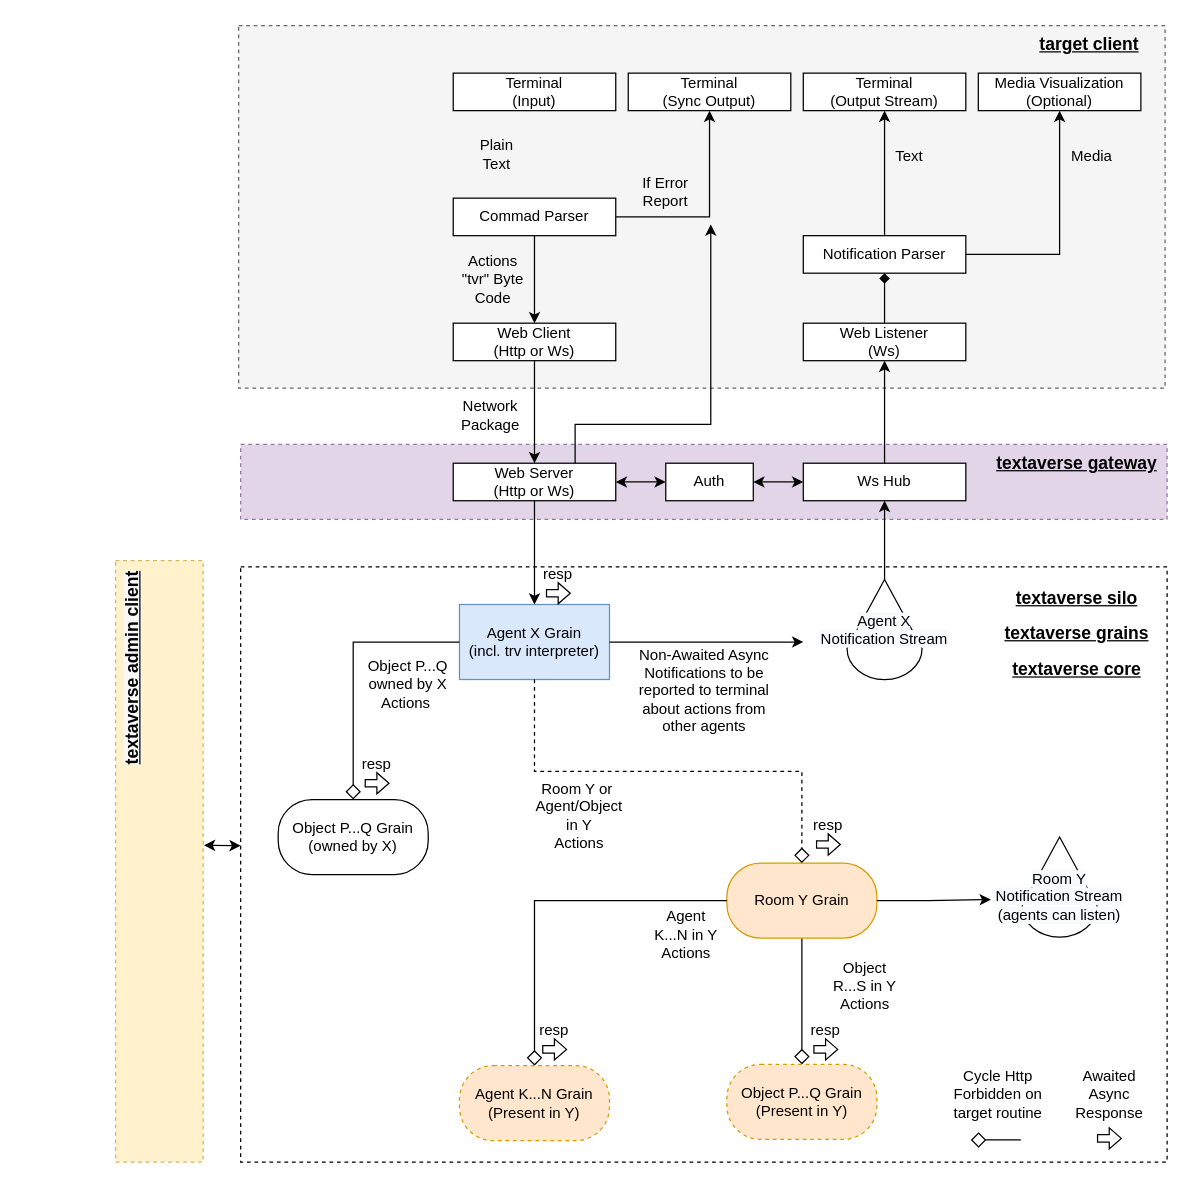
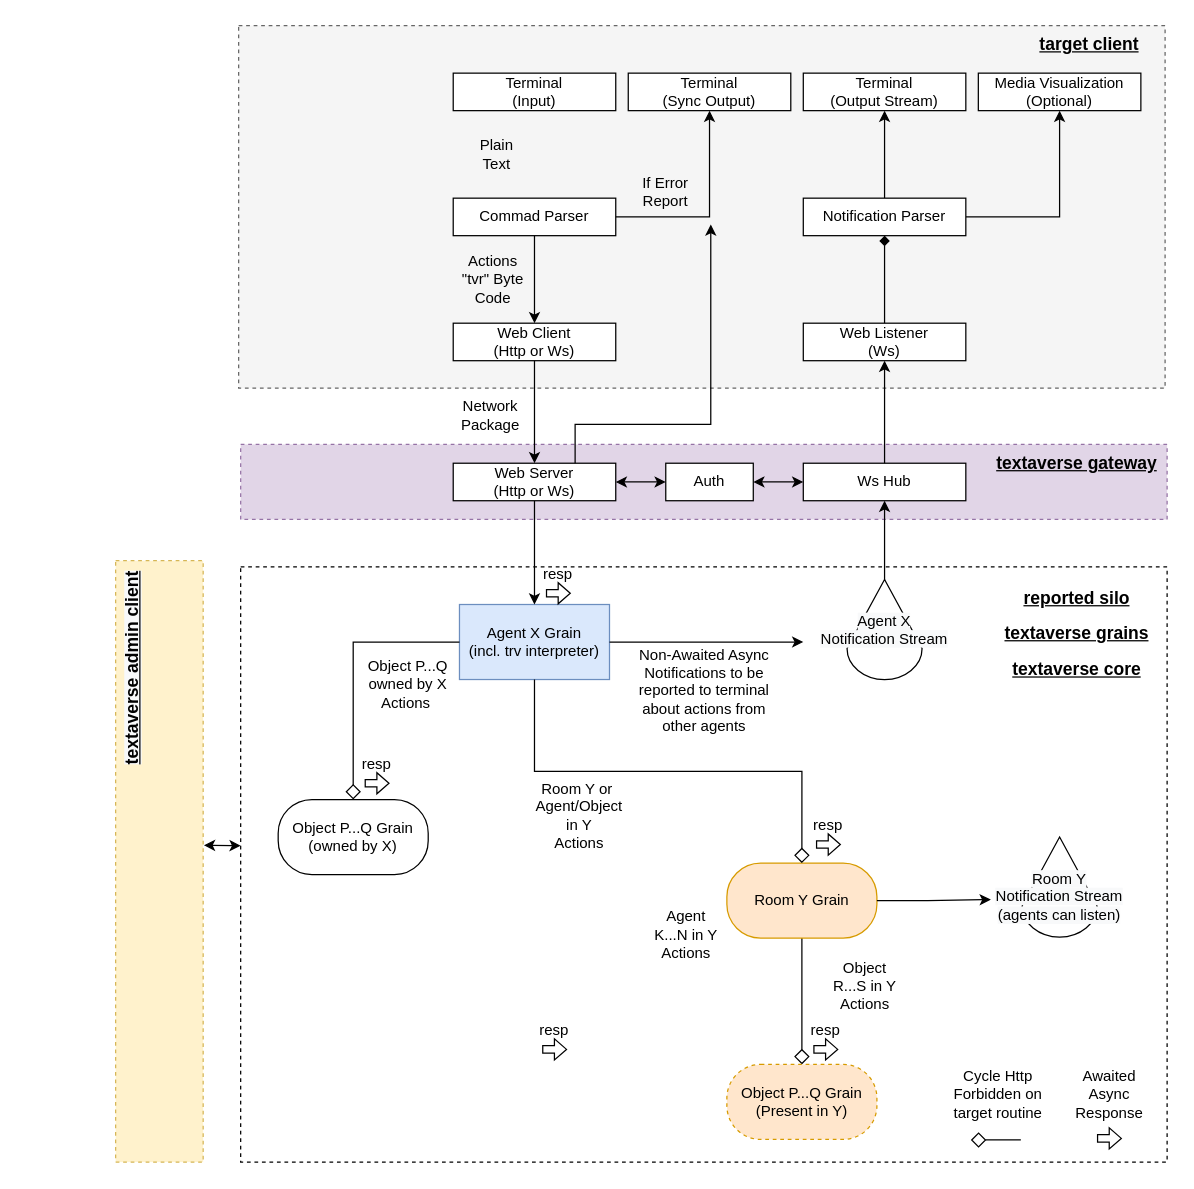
- <mxCell id="44" value="Text" style="text;html=1;strokeColor=none;fillColor=none;align=center;verticalAlign=middle;whiteSpace=wrap;rounded=0;" parent="1" vertex="1"><mxGeometry x="697" y="110" width="60" height="30" as="geometry" /></mxCell>
- <mxCell id="45" value="Media" style="text;html=1;strokeColor=none;fillColor=none;align=center;verticalAlign=middle;whiteSpace=wrap;rounded=0;" parent="1" vertex="1"><mxGeometry x="843" y="110" width="60" height="30" as="geometry" /></mxCell>
- <mxCell id="42" value="Notification Parser" style="rounded=0;whiteSpace=wrap;html=1;" parent="1" vertex="1"><mxGeometry x="642" y="188" width="130" height="30" as="geometry" /></mxCell>
+ <mxCell id="42" value="Notification Parser" style="rounded=0;whiteSpace=wrap;html=1;" parent="1" vertex="1"><mxGeometry x="642" y="158" width="130" height="30" as="geometry" /></mxCell>
- <mxCell id="54" value="&lt;b&gt;&lt;font style=&quot;font-size: 14px&quot;&gt;&lt;u&gt;textaverse silo&lt;/u&gt;&lt;/font&gt;&lt;/b&gt;" style="text;html=1;strokeColor=none;fillColor=none;align=center;verticalAlign=middle;whiteSpace=wrap;rounded=0;" parent="1" vertex="1"><mxGeometry x="792" y="463" width="138" height="30" as="geometry" /></mxCell>
+ <mxCell id="54" value="&lt;b&gt;&lt;font style=&quot;font-size: 14px&quot;&gt;&lt;u&gt;reported silo&lt;/u&gt;&lt;/font&gt;&lt;/b&gt;" style="text;html=1;strokeColor=none;fillColor=none;align=center;verticalAlign=middle;whiteSpace=wrap;rounded=0;" parent="1" vertex="1"><mxGeometry x="792" y="463" width="138" height="30" as="geometry" /></mxCell>
- <mxCell id="33" value="" style="edgeStyle=orthogonalEdgeStyle;rounded=0;orthogonalLoop=1;jettySize=auto;html=1;exitX=0.5;exitY=1;exitDx=0;exitDy=0;entryX=0.5;entryY=0;entryDx=0;entryDy=0;strokeWidth=1;endSize=10;endArrow=diamond;endFill=0;dashed=1;" parent="1" source="15" target="24" edge="1"><mxGeometry relative="1" as="geometry"><mxPoint x="361" y="748" as="sourcePoint" /><mxPoint x="282" y="748" as="targetPoint" /></mxGeometry></mxCell>
+ <mxCell id="33" value="" style="edgeStyle=orthogonalEdgeStyle;rounded=0;orthogonalLoop=1;jettySize=auto;html=1;exitX=0.5;exitY=1;exitDx=0;exitDy=0;entryX=0.5;entryY=0;entryDx=0;entryDy=0;strokeWidth=1;endSize=10;endArrow=diamond;endFill=0;" parent="1" source="15" target="24" edge="1"><mxGeometry relative="1" as="geometry"><mxPoint x="361" y="748" as="sourcePoint" /><mxPoint x="282" y="748" as="targetPoint" /></mxGeometry></mxCell>
- <mxCell id="34" value="" style="edgeStyle=orthogonalEdgeStyle;rounded=0;orthogonalLoop=1;jettySize=auto;html=1;entryX=0.5;entryY=0;entryDx=0;entryDy=0;exitX=0;exitY=0.5;exitDx=0;exitDy=0;strokeWidth=1;endSize=10;endArrow=diamond;endFill=0;" parent="1" source="24" target="35" edge="1"><mxGeometry relative="1" as="geometry"><mxPoint x="809.88" y="729.83" as="sourcePoint" /><mxPoint x="510.88" y="719.83" as="targetPoint" /></mxGeometry></mxCell>
- <mxCell id="35" value="Agent K...N Grain&lt;br&gt;(Present in Y)" style="rounded=1;whiteSpace=wrap;html=1;arcSize=45;dashed=1;fillColor=#ffe6cc;strokeColor=#d79b00;" parent="1" vertex="1"><mxGeometry x="367" y="851.83" width="120" height="60" as="geometry" /></mxCell>
